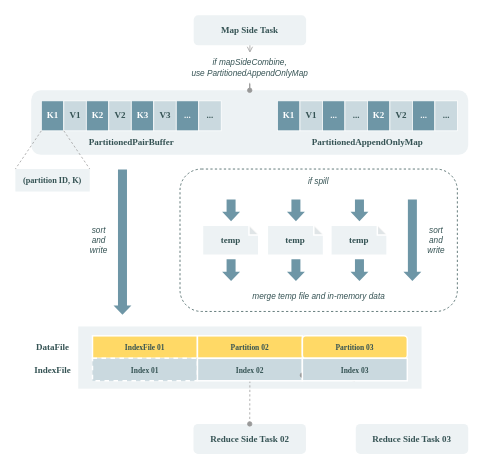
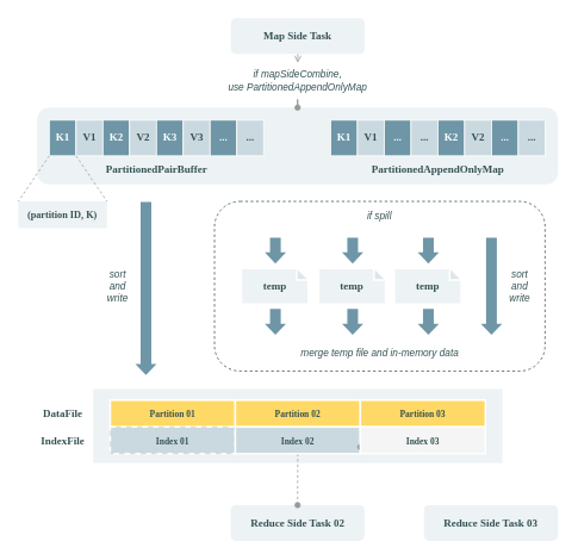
- <mxCell id="44" value="&lt;b style=&quot;font-size: 10px;&quot;&gt;Partition 03&lt;/b&gt;" style="whiteSpace=wrap;html=1;strokeWidth=2;strokeColor=#FFFFFF;fontSize=10;fontColor=#345253;fontFamily=Tahoma;fillColor=#FFD966;rounded=1;" vertex="1" parent="1"><mxGeometry x="402.88" y="447.5" width="140" height="30" as="geometry" /></mxCell>
+ <mxCell id="44" value="&lt;b style=&quot;font-size: 10px;&quot;&gt;Partition 03&lt;/b&gt;" style="rounded=0;whiteSpace=wrap;html=1;strokeWidth=2;strokeColor=#FFFFFF;fontSize=10;fontColor=#345253;fontFamily=Tahoma;fillColor=#FFD966;" vertex="1" parent="1"><mxGeometry x="402.88" y="447.5" width="140" height="30" as="geometry" /></mxCell>
- <mxCell id="42" value="&lt;font style=&quot;font-size: 10px;&quot;&gt;&lt;b style=&quot;font-size: 10px;&quot;&gt;IndexFile 01&lt;/b&gt;&lt;/font&gt;" style="rounded=0;whiteSpace=wrap;html=1;strokeWidth=2;strokeColor=#FFFFFF;fontSize=10;fontColor=#345253;fontFamily=Tahoma;fillColor=#FFD966;" vertex="1" parent="1"><mxGeometry x="122.88" y="447.5" width="140" height="30" as="geometry" /></mxCell>
+ <mxCell id="42" value="&lt;font style=&quot;font-size: 10px;&quot;&gt;&lt;b style=&quot;font-size: 10px;&quot;&gt;Partition 01&lt;/b&gt;&lt;/font&gt;" style="rounded=0;whiteSpace=wrap;html=1;strokeWidth=2;strokeColor=#FFFFFF;fontSize=10;fontColor=#345253;fontFamily=Tahoma;fillColor=#FFD966;" vertex="1" parent="1"><mxGeometry x="122.88" y="447.5" width="140" height="30" as="geometry" /></mxCell>
- <mxCell id="49" value="&lt;b&gt;Index&lt;/b&gt;&lt;b style=&quot;font-size: 10px&quot;&gt;&amp;nbsp;03&lt;/b&gt;" style="rounded=0;whiteSpace=wrap;html=1;strokeWidth=2;strokeColor=#FFFFFF;fontSize=10;fontColor=#345253;fillColor=#CAD9DF;fontFamily=Tahoma;" vertex="1" parent="1"><mxGeometry x="402.88" y="477.5" width="140" height="30" as="geometry" /></mxCell>
+ <mxCell id="49" value="&lt;b&gt;Index&lt;/b&gt;&lt;b style=&quot;font-size: 10px&quot;&gt;&amp;nbsp;03&lt;/b&gt;" style="rounded=0;whiteSpace=wrap;html=1;strokeWidth=2;strokeColor=#FFFFFF;fontSize=10;fontColor=#345253;fillColor=#f5f5f5;fontFamily=Tahoma;" vertex="1" parent="1"><mxGeometry x="402.88" y="477.5" width="140" height="30" as="geometry" /></mxCell>
